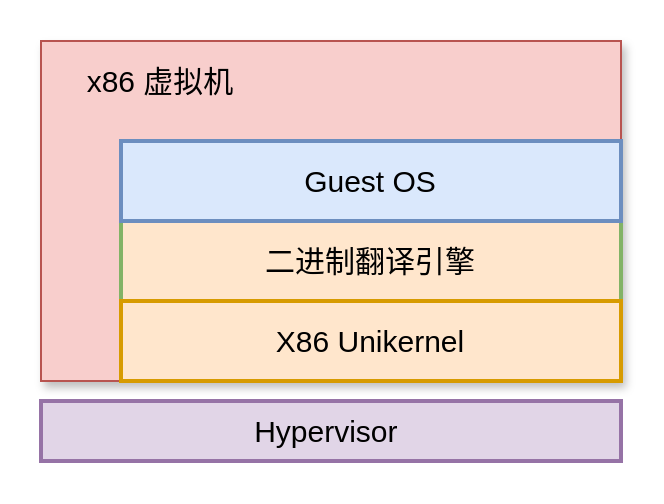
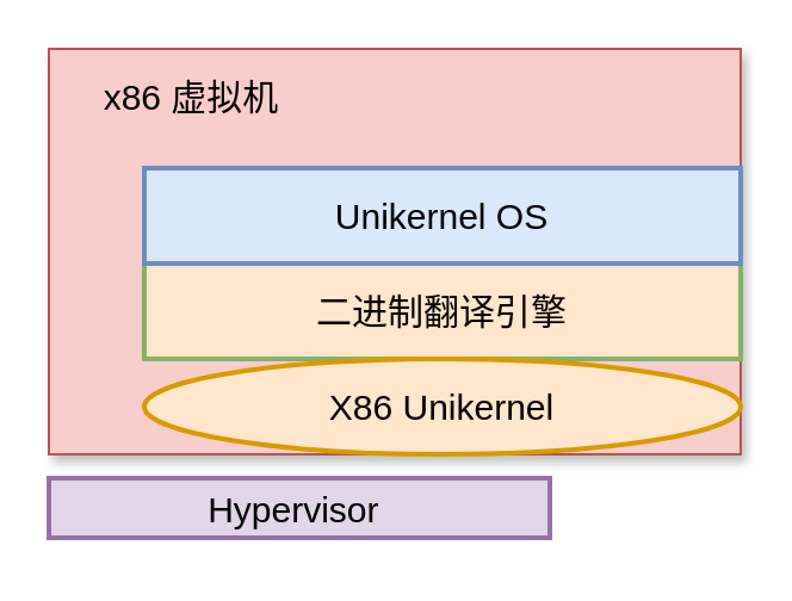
- <mxCell id="7" value="Guest OS" style="rounded=0;whiteSpace=wrap;html=1;fillColor=#dae8fc;strokeColor=#6c8ebf;fontSize=15;strokeWidth=2;glass=0;sketch=0;shadow=0;" parent="1" vertex="1"><mxGeometry x="60" y="70" width="250" height="40" as="geometry" /></mxCell>
+ <mxCell id="7" value="Unikernel OS" style="rounded=0;whiteSpace=wrap;html=1;fillColor=#dae8fc;strokeColor=#6c8ebf;fontSize=15;strokeWidth=2;glass=0;sketch=0;shadow=0;" parent="1" vertex="1"><mxGeometry x="60" y="70" width="250" height="40" as="geometry" /></mxCell>
- <mxCell id="4" value="X86 Unikernel" style="rounded=0;whiteSpace=wrap;html=1;fillColor=#ffe6cc;strokeColor=#d79b00;fontSize=15;strokeWidth=2;glass=0;sketch=0;shadow=0;" parent="1" vertex="1"><mxGeometry x="60" y="150" width="250" height="40" as="geometry" /></mxCell>
+ <mxCell id="4" value="X86 Unikernel" style="ellipse;whiteSpace=wrap;html=1;fillColor=#ffe6cc;strokeColor=#d79b00;fontSize=15;strokeWidth=2;glass=0;sketch=0;shadow=0;" parent="1" vertex="1"><mxGeometry x="60" y="150" width="250" height="40" as="geometry" /></mxCell>
- <mxCell id="6" value="Hypervisor&amp;nbsp;" style="rounded=0;whiteSpace=wrap;html=1;fillColor=#e1d5e7;strokeColor=#9673a6;fontSize=15;strokeWidth=2;glass=0;sketch=0;shadow=0;" parent="1" vertex="1"><mxGeometry x="20" y="200" width="290" height="30" as="geometry" /></mxCell>
+ <mxCell id="6" value="Hypervisor&amp;nbsp;" style="rounded=0;whiteSpace=wrap;html=1;fillColor=#e1d5e7;strokeColor=#9673a6;fontSize=15;strokeWidth=2;glass=0;sketch=0;shadow=0;" parent="1" vertex="1"><mxGeometry x="20" y="200" width="210" height="25" as="geometry" /></mxCell>
